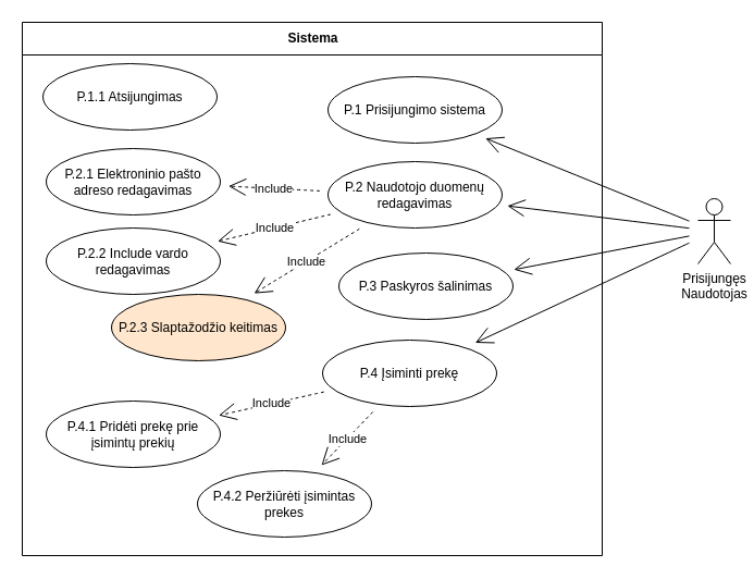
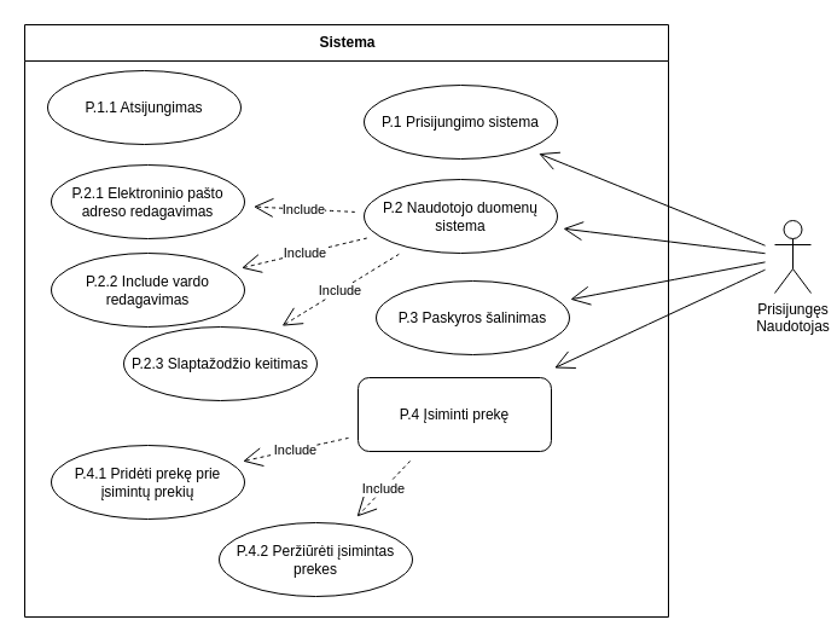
- <mxCell id="8" value="P.2 Naudotojo duomenų redagavimas" style="ellipse;whiteSpace=wrap;html=1;" parent="2" vertex="1"><mxGeometry x="281" y="128" width="160" height="61" as="geometry" /></mxCell>
+ <mxCell id="8" value="P.2 Naudotojo duomenų sistema" style="ellipse;whiteSpace=wrap;html=1;" parent="2" vertex="1"><mxGeometry x="281" y="128" width="160" height="61" as="geometry" /></mxCell>
- <mxCell id="15" value="P.2.3 Slaptažodžio keitimas" style="ellipse;whiteSpace=wrap;html=1;fillColor=#ffe6cc;" parent="2" vertex="1"><mxGeometry x="82" y="250" width="160" height="61" as="geometry" /></mxCell>
+ <mxCell id="15" value="P.2.3 Slaptažodžio keitimas" style="ellipse;whiteSpace=wrap;html=1;" parent="2" vertex="1"><mxGeometry x="82" y="250" width="160" height="61" as="geometry" /></mxCell>
- <mxCell id="12" value="P.4 Įsiminti prekę" style="ellipse;whiteSpace=wrap;html=1;" parent="2" vertex="1"><mxGeometry x="276" y="292" width="160" height="61" as="geometry" /></mxCell>
+ <mxCell id="12" value="P.4 Įsiminti prekę" style="whiteSpace=wrap;html=1;rounded=1;" parent="2" vertex="1"><mxGeometry x="276" y="292" width="160" height="61" as="geometry" /></mxCell>
